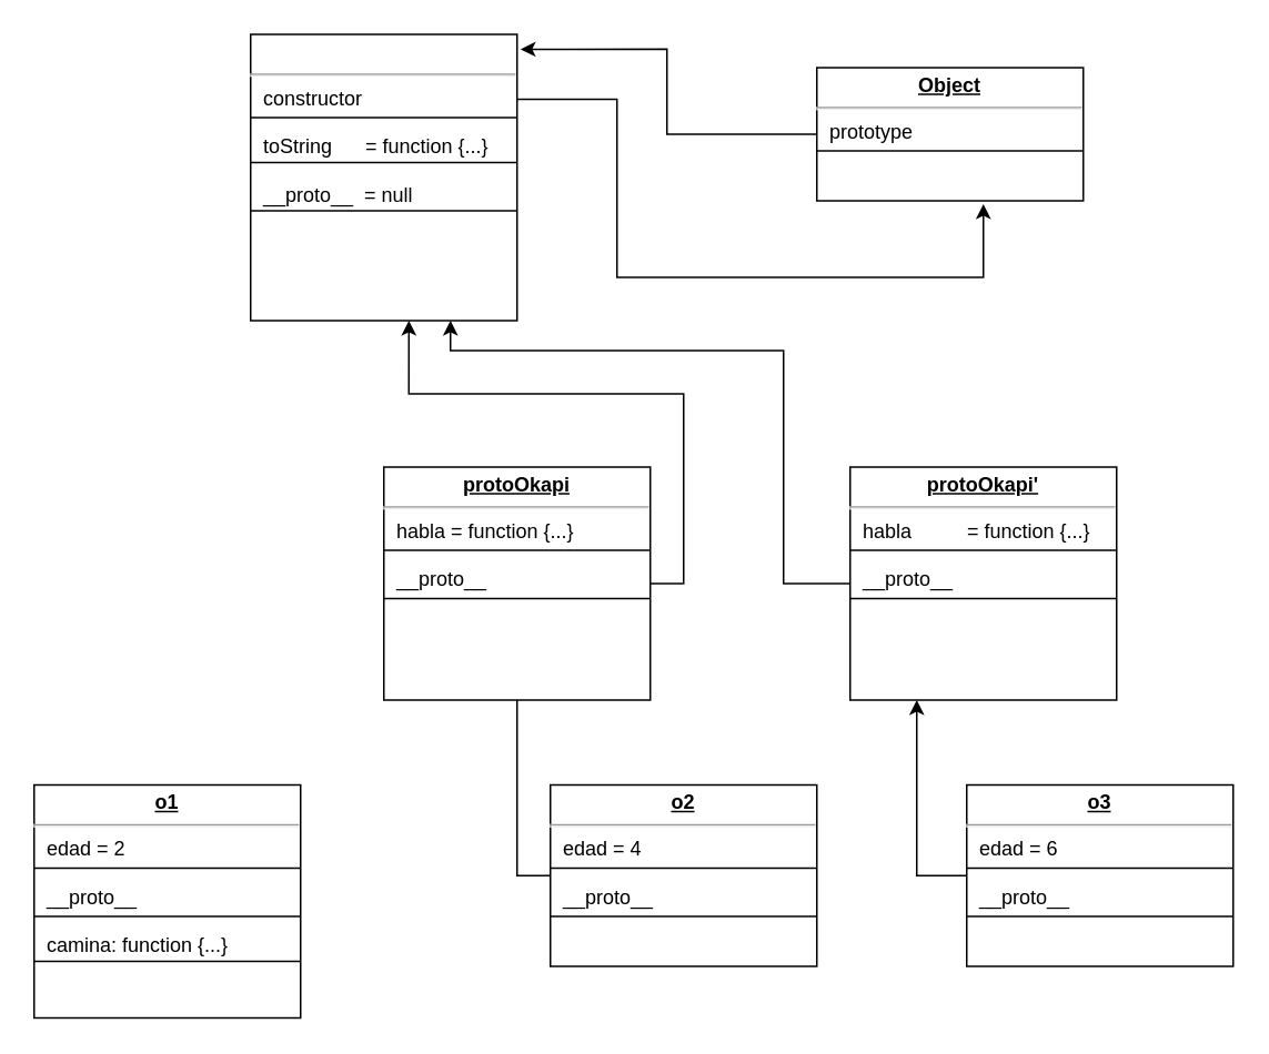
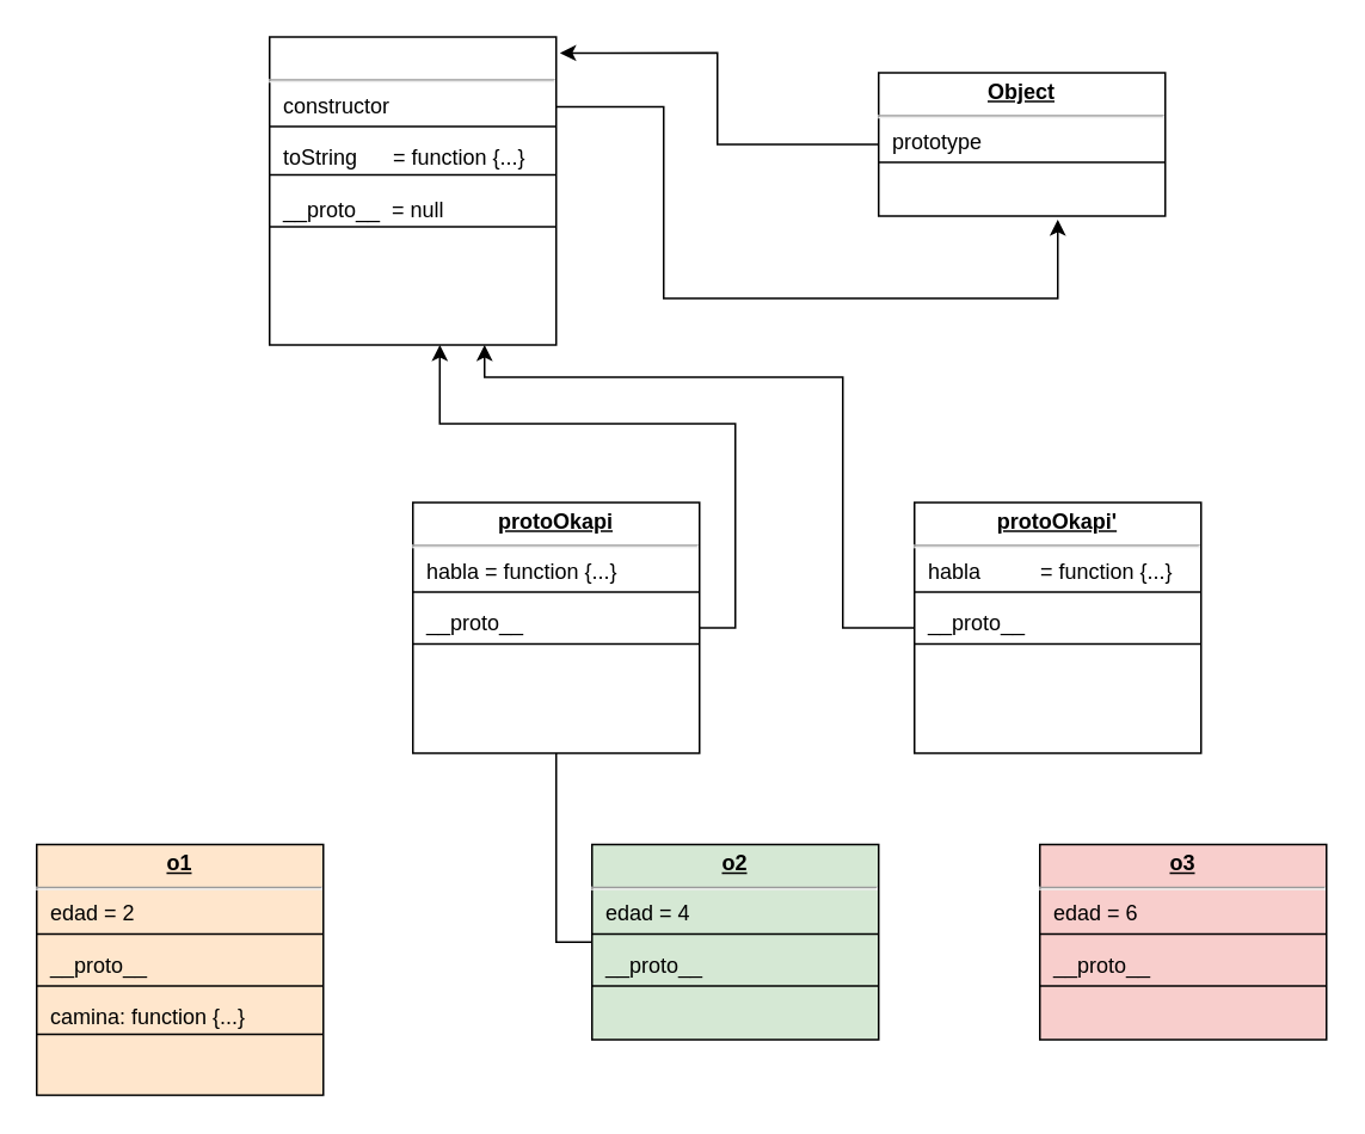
- <mxCell id="27" style="edgeStyle=orthogonalEdgeStyle;rounded=0;orthogonalLoop=1;jettySize=auto;html=1;exitX=0;exitY=0.5;exitDx=0;exitDy=0;entryX=0.25;entryY=1;entryDx=0;entryDy=0;" edge="1" parent="1" source="28" target="20"><mxGeometry relative="1" as="geometry" /></mxCell>
- <mxCell id="24" value="&lt;p style=&quot;margin: 0px ; margin-top: 4px ; text-align: center ; text-decoration: underline&quot;&gt;&lt;b&gt;o2&lt;/b&gt;&lt;/p&gt;&lt;hr&gt;&lt;p style=&quot;margin: 0px ; margin-left: 8px&quot;&gt;edad = 4&lt;/p&gt;&lt;p style=&quot;margin: 0px ; margin-left: 8px&quot;&gt;&lt;br&gt;&lt;/p&gt;&lt;p style=&quot;margin: 0px ; margin-left: 8px&quot;&gt;__proto__&amp;nbsp; &amp;nbsp;&lt;/p&gt;" style="verticalAlign=top;align=left;overflow=fill;fontSize=12;fontFamily=Helvetica;html=1;" vertex="1" parent="1"><mxGeometry x="330" y="471" width="160" height="109" as="geometry" /></mxCell>
+ <mxCell id="24" value="&lt;p style=&quot;margin: 0px ; margin-top: 4px ; text-align: center ; text-decoration: underline&quot;&gt;&lt;b&gt;o2&lt;/b&gt;&lt;/p&gt;&lt;hr&gt;&lt;p style=&quot;margin: 0px ; margin-left: 8px&quot;&gt;edad = 4&lt;/p&gt;&lt;p style=&quot;margin: 0px ; margin-left: 8px&quot;&gt;&lt;br&gt;&lt;/p&gt;&lt;p style=&quot;margin: 0px ; margin-left: 8px&quot;&gt;__proto__&amp;nbsp; &amp;nbsp;&lt;/p&gt;" style="verticalAlign=top;align=left;overflow=fill;fontSize=12;fontFamily=Helvetica;html=1;fillColor=#d5e8d4;" vertex="1" parent="1"><mxGeometry x="330" y="471" width="160" height="109" as="geometry" /></mxCell>
- <mxCell id="28" value="&lt;p style=&quot;margin: 0px ; margin-top: 4px ; text-align: center ; text-decoration: underline&quot;&gt;&lt;b&gt;o3&lt;/b&gt;&lt;/p&gt;&lt;hr&gt;&lt;p style=&quot;margin: 0px ; margin-left: 8px&quot;&gt;edad = 6&lt;/p&gt;&lt;p style=&quot;margin: 0px ; margin-left: 8px&quot;&gt;&lt;br&gt;&lt;/p&gt;&lt;p style=&quot;margin: 0px ; margin-left: 8px&quot;&gt;__proto__&amp;nbsp; &amp;nbsp;&lt;/p&gt;" style="verticalAlign=top;align=left;overflow=fill;fontSize=12;fontFamily=Helvetica;html=1;" vertex="1" parent="1"><mxGeometry x="580" y="471" width="160" height="109" as="geometry" /></mxCell>
+ <mxCell id="28" value="&lt;p style=&quot;margin: 0px ; margin-top: 4px ; text-align: center ; text-decoration: underline&quot;&gt;&lt;b&gt;o3&lt;/b&gt;&lt;/p&gt;&lt;hr&gt;&lt;p style=&quot;margin: 0px ; margin-left: 8px&quot;&gt;edad = 6&lt;/p&gt;&lt;p style=&quot;margin: 0px ; margin-left: 8px&quot;&gt;&lt;br&gt;&lt;/p&gt;&lt;p style=&quot;margin: 0px ; margin-left: 8px&quot;&gt;__proto__&amp;nbsp; &amp;nbsp;&lt;/p&gt;" style="verticalAlign=top;align=left;overflow=fill;fontSize=12;fontFamily=Helvetica;html=1;fillColor=#f8cecc;" vertex="1" parent="1"><mxGeometry x="580" y="471" width="160" height="109" as="geometry" /></mxCell>
- <mxCell id="15" value="&lt;p style=&quot;margin: 0px ; margin-top: 4px ; text-align: center ; text-decoration: underline&quot;&gt;&lt;b&gt;o1&lt;/b&gt;&lt;/p&gt;&lt;hr&gt;&lt;p style=&quot;margin: 0px ; margin-left: 8px&quot;&gt;edad = 2&lt;/p&gt;&lt;p style=&quot;margin: 0px ; margin-left: 8px&quot;&gt;&lt;br&gt;&lt;/p&gt;&lt;p style=&quot;margin: 0px ; margin-left: 8px&quot;&gt;__proto__&amp;nbsp;&lt;/p&gt;&lt;p style=&quot;margin: 0px ; margin-left: 8px&quot;&gt;&lt;br&gt;&lt;/p&gt;&lt;p style=&quot;margin: 0px ; margin-left: 8px&quot;&gt;camina: function {...}&amp;nbsp;&amp;nbsp;&lt;/p&gt;" style="verticalAlign=top;align=left;overflow=fill;fontSize=12;fontFamily=Helvetica;html=1;" vertex="1" parent="1"><mxGeometry x="20" y="471" width="160" height="140" as="geometry" /></mxCell>
+ <mxCell id="15" value="&lt;p style=&quot;margin: 0px ; margin-top: 4px ; text-align: center ; text-decoration: underline&quot;&gt;&lt;b&gt;o1&lt;/b&gt;&lt;/p&gt;&lt;hr&gt;&lt;p style=&quot;margin: 0px ; margin-left: 8px&quot;&gt;edad = 2&lt;/p&gt;&lt;p style=&quot;margin: 0px ; margin-left: 8px&quot;&gt;&lt;br&gt;&lt;/p&gt;&lt;p style=&quot;margin: 0px ; margin-left: 8px&quot;&gt;__proto__&amp;nbsp;&lt;/p&gt;&lt;p style=&quot;margin: 0px ; margin-left: 8px&quot;&gt;&lt;br&gt;&lt;/p&gt;&lt;p style=&quot;margin: 0px ; margin-left: 8px&quot;&gt;camina: function {...}&amp;nbsp;&amp;nbsp;&lt;/p&gt;" style="verticalAlign=top;align=left;overflow=fill;fontSize=12;fontFamily=Helvetica;html=1;fillColor=#ffe6cc;" vertex="1" parent="1"><mxGeometry x="20" y="471" width="160" height="140" as="geometry" /></mxCell>
